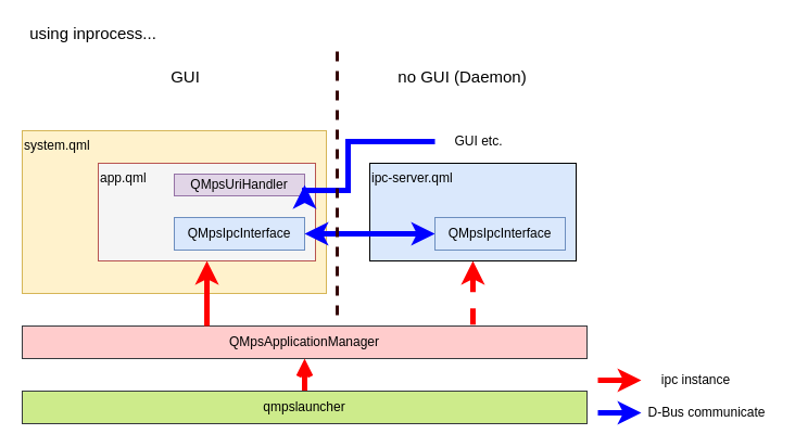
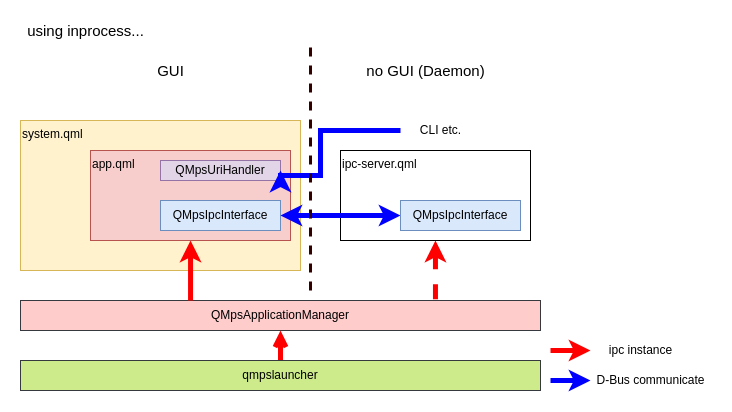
- <mxCell id="19" value="GUI etc." style="text;html=1;align=center;verticalAlign=middle;resizable=0;points=[];autosize=1;strokeColor=none;fillColor=none;" vertex="1" parent="1"><mxGeometry x="410" y="120" width="60" height="20" as="geometry" /></mxCell>
+ <mxCell id="19" value="CLI etc." style="text;html=1;align=center;verticalAlign=middle;resizable=0;points=[];autosize=1;strokeColor=none;fillColor=none;" vertex="1" parent="1"><mxGeometry x="410" y="120" width="60" height="20" as="geometry" /></mxCell>
- <mxCell id="5" value="app.qml" style="rounded=0;whiteSpace=wrap;html=1;verticalAlign=top;align=left;fillColor=#f5f5f5;strokeColor=#b85450;" vertex="1" parent="1"><mxGeometry x="90" y="150" width="200" height="90" as="geometry" /></mxCell>
+ <mxCell id="5" value="app.qml" style="rounded=0;whiteSpace=wrap;html=1;verticalAlign=top;align=left;fillColor=#f8cecc;strokeColor=#b85450;" vertex="1" parent="1"><mxGeometry x="90" y="150" width="200" height="90" as="geometry" /></mxCell>
- <mxCell id="9" value="ipc-server.qml" style="rounded=0;whiteSpace=wrap;html=1;verticalAlign=top;align=left;fillColor=#dae8fc;" vertex="1" parent="1"><mxGeometry x="340" y="150" width="190" height="90" as="geometry" /></mxCell>
+ <mxCell id="9" value="ipc-server.qml" style="rounded=0;whiteSpace=wrap;html=1;verticalAlign=top;align=left;" vertex="1" parent="1"><mxGeometry x="340" y="150" width="190" height="90" as="geometry" /></mxCell>
